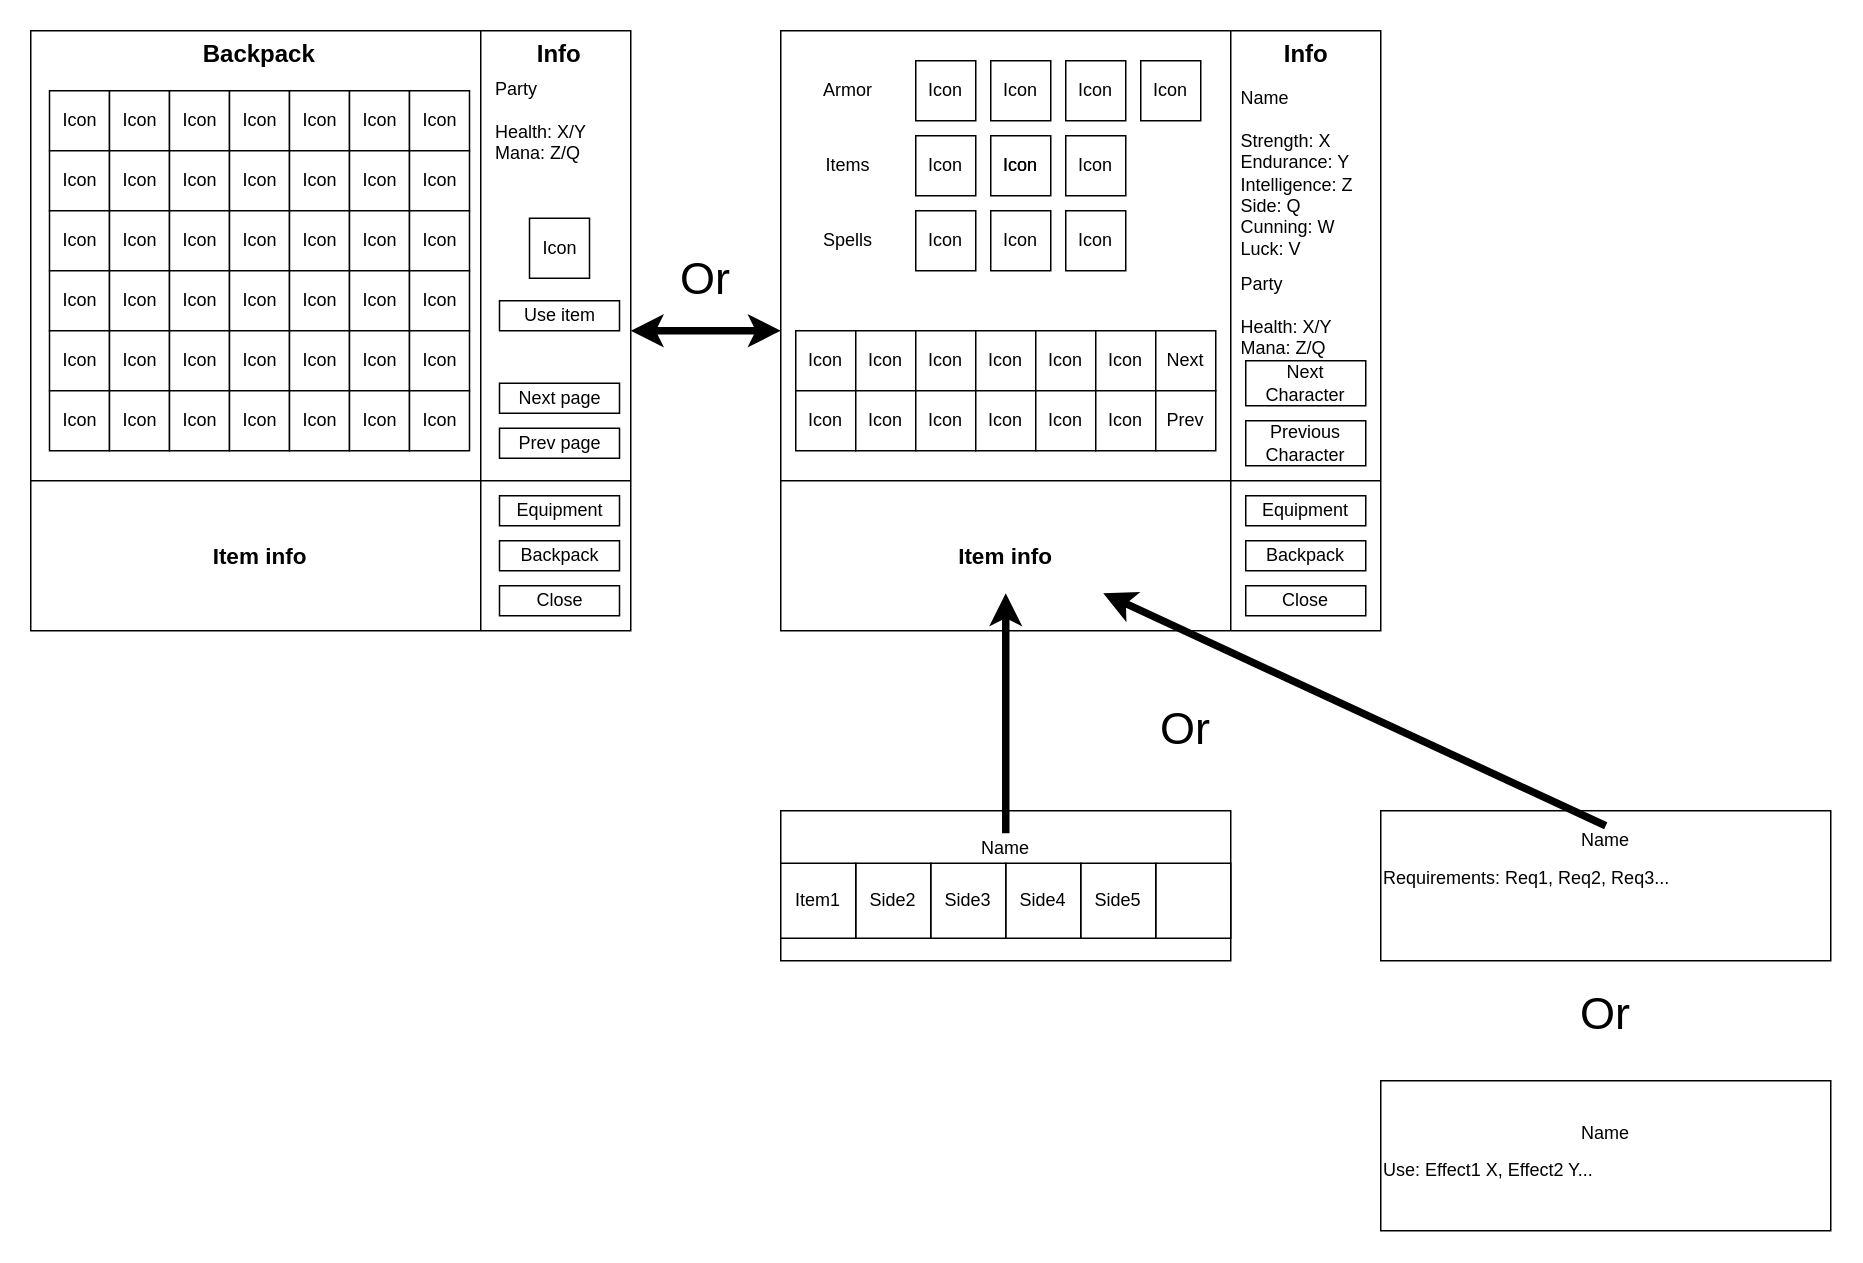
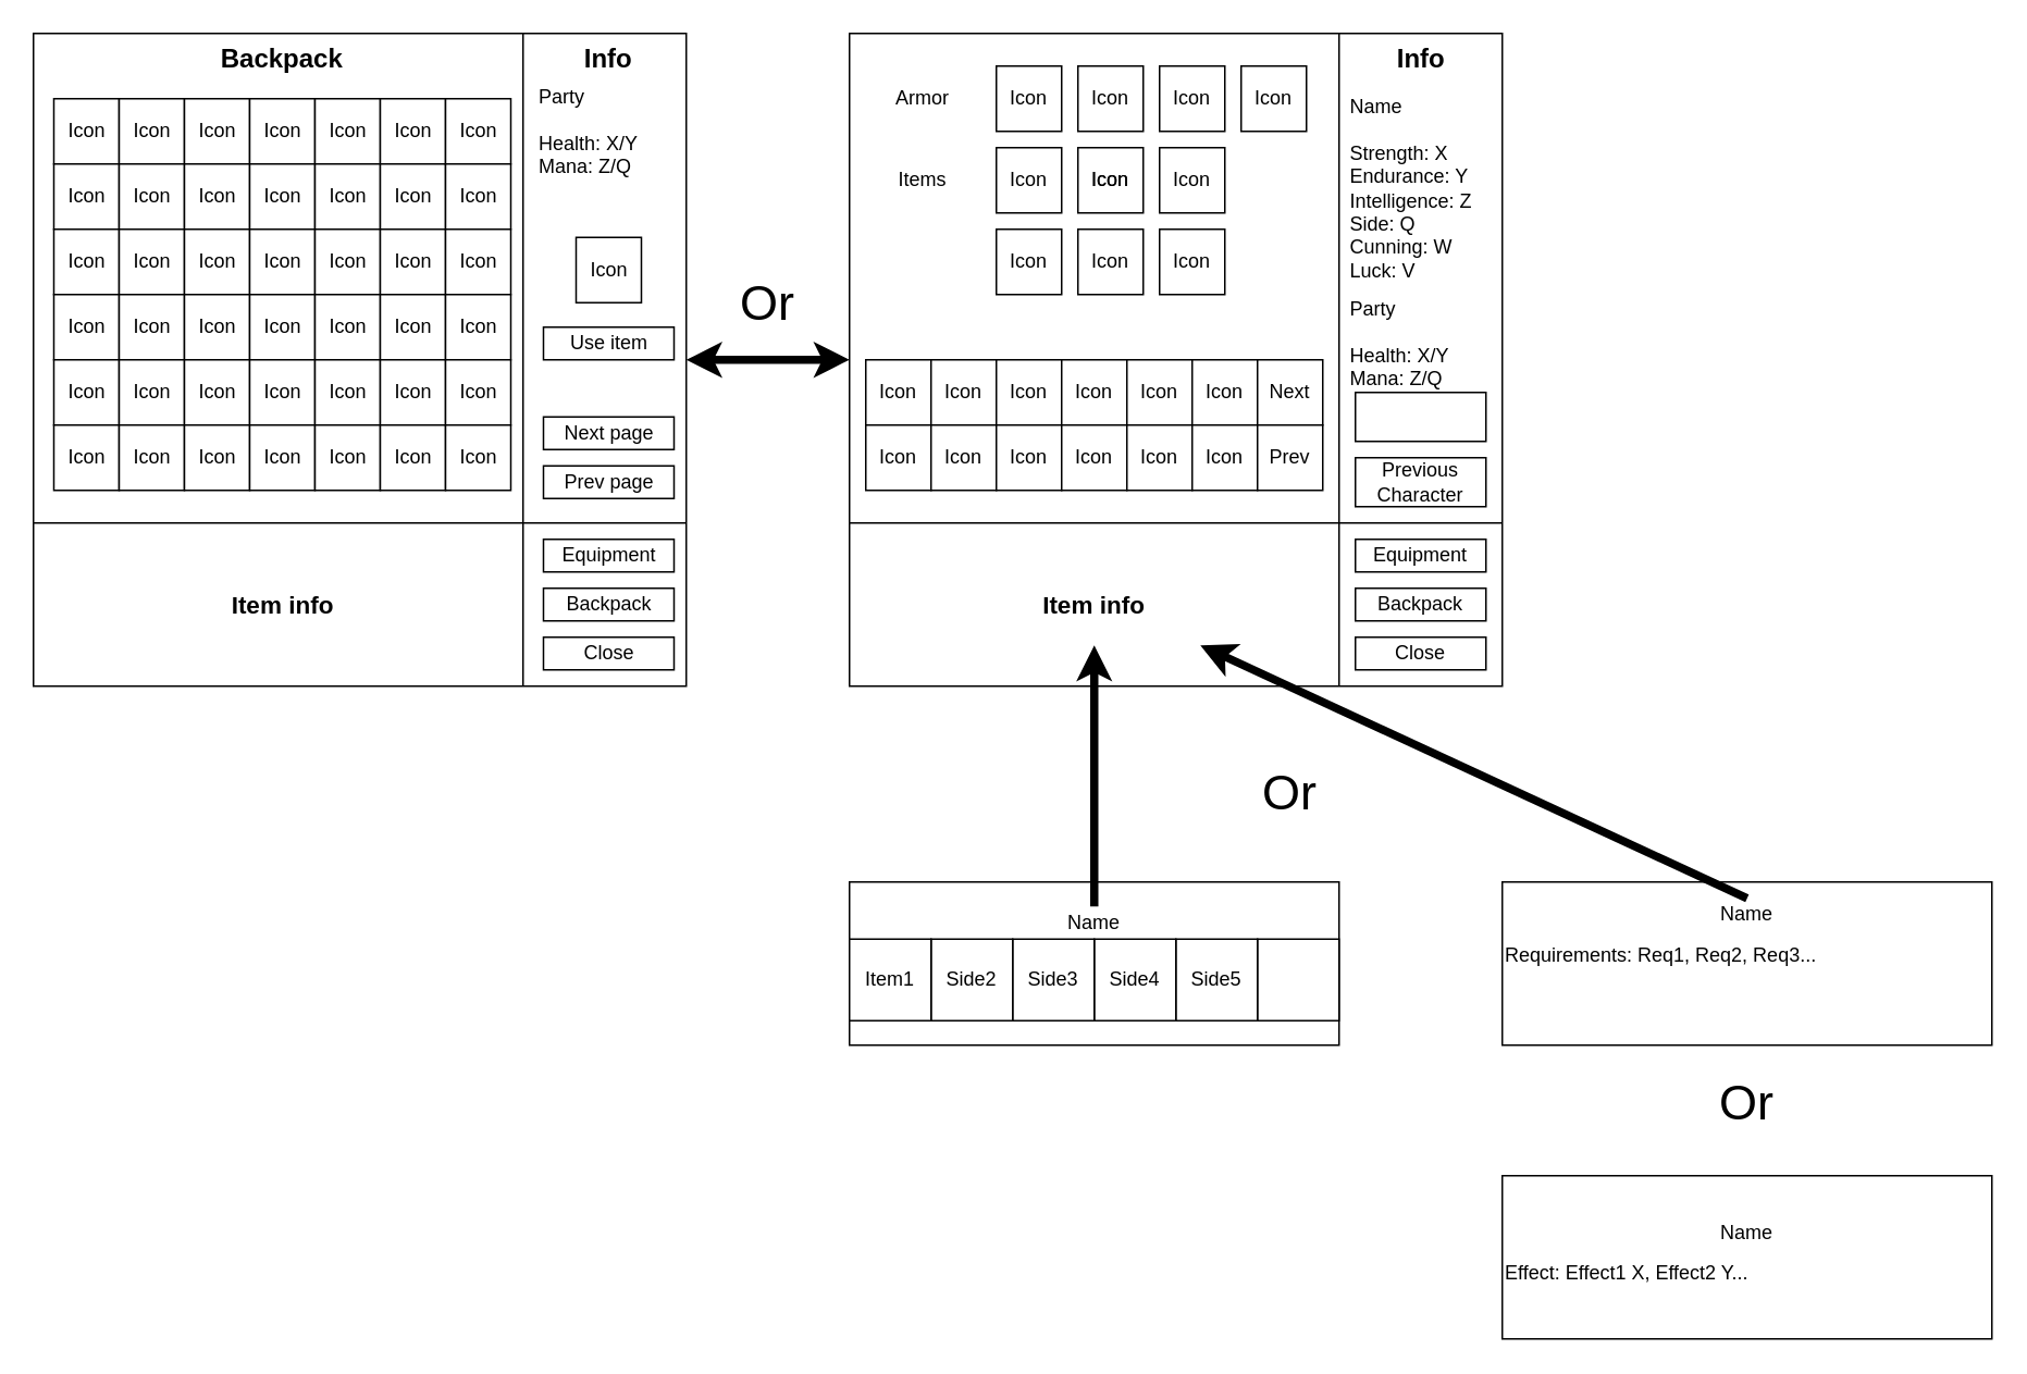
- <mxCell id="54" value="Spells" style="text;html=1;align=center;verticalAlign=middle;whiteSpace=wrap;rounded=0;" parent="1" vertex="1"><mxGeometry x="525" y="145" width="80" height="30" as="geometry" /></mxCell>
- <mxCell id="41" value="Next Character" style="text;html=1;align=center;verticalAlign=middle;whiteSpace=wrap;rounded=0;" parent="1" vertex="1"><mxGeometry x="830" y="240" width="80" height="30" as="geometry" /></mxCell>
- <mxCell id="26" value="&lt;div&gt;Use: Effect1 X, Effect2 Y...&lt;/div&gt;" style="text;html=1;align=left;verticalAlign=middle;whiteSpace=wrap;rounded=0;" parent="1" vertex="1"><mxGeometry x="920" y="765" width="300" height="30" as="geometry" /></mxCell>
+ <mxCell id="26" value="&lt;div&gt;Effect: Effect1 X, Effect2 Y...&lt;/div&gt;" style="text;html=1;align=left;verticalAlign=middle;whiteSpace=wrap;rounded=0;" parent="1" vertex="1"><mxGeometry x="920" y="765" width="300" height="30" as="geometry" /></mxCell>
